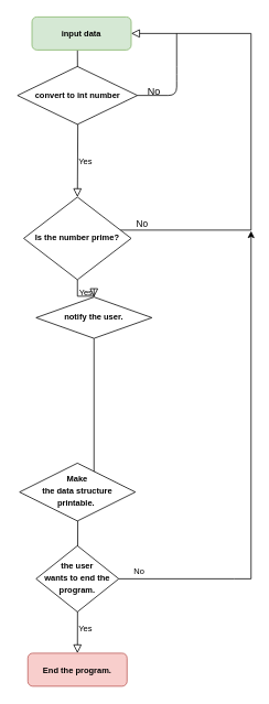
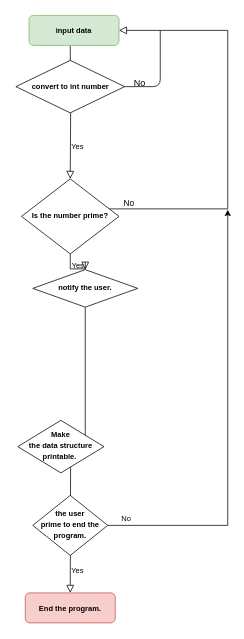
- <mxCell id="14" value="&lt;span style=&quot;font-size: 10px&quot;&gt;&lt;b&gt;Make &lt;br&gt;the data structure printable.&amp;nbsp;&lt;/b&gt;&lt;/span&gt;" style="rhombus;whiteSpace=wrap;html=1;shadow=0;fontFamily=Helvetica;fontSize=12;align=center;strokeWidth=1;spacing=6;spacingTop=-4;" vertex="1" parent="1"><mxGeometry x="23" y="560" width="140" height="70" as="geometry" /></mxCell>
+ <mxCell id="14" value="&lt;span style=&quot;font-size: 10px&quot;&gt;&lt;b&gt;Make &lt;br&gt;the data structure printable.&amp;nbsp;&lt;/b&gt;&lt;/span&gt;" style="rhombus;whiteSpace=wrap;html=1;shadow=0;fontFamily=Helvetica;fontSize=12;align=center;strokeWidth=1;spacing=6;spacingTop=-4;" vertex="1" parent="1"><mxGeometry x="23" y="560" width="115" height="70" as="geometry" /></mxCell>
- <mxCell id="16" value="&lt;font style=&quot;font-size: 10px&quot;&gt;&lt;b&gt;the user &lt;br&gt;wants to end the program.&lt;/b&gt;&lt;/font&gt;" style="rhombus;whiteSpace=wrap;html=1;shadow=0;fontFamily=Helvetica;fontSize=12;align=center;strokeWidth=1;spacing=6;spacingTop=-4;" vertex="1" parent="1"><mxGeometry x="43" y="660" width="100" height="80" as="geometry" /></mxCell>
+ <mxCell id="16" value="&lt;font style=&quot;font-size: 10px&quot;&gt;&lt;b&gt;the user &lt;br&gt;prime to end the program.&lt;/b&gt;&lt;/font&gt;" style="rhombus;whiteSpace=wrap;html=1;shadow=0;fontFamily=Helvetica;fontSize=12;align=center;strokeWidth=1;spacing=6;spacingTop=-4;" vertex="1" parent="1"><mxGeometry x="43" y="660" width="100" height="80" as="geometry" /></mxCell>
